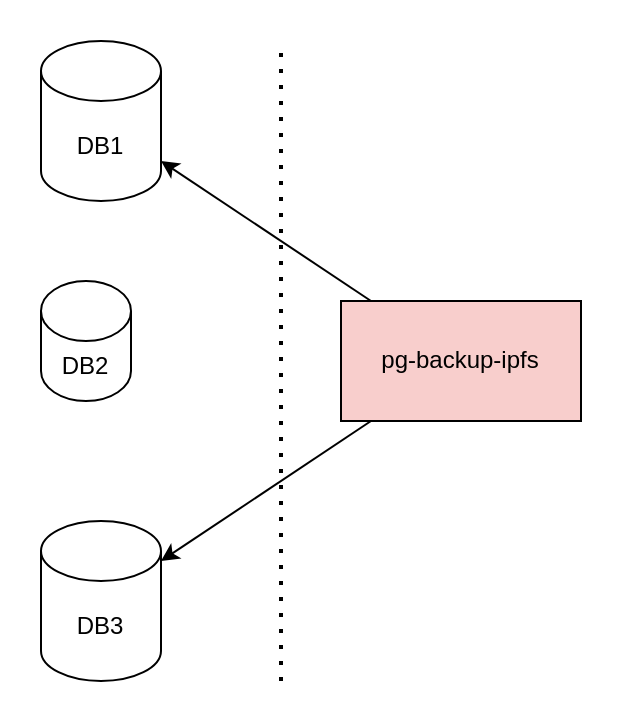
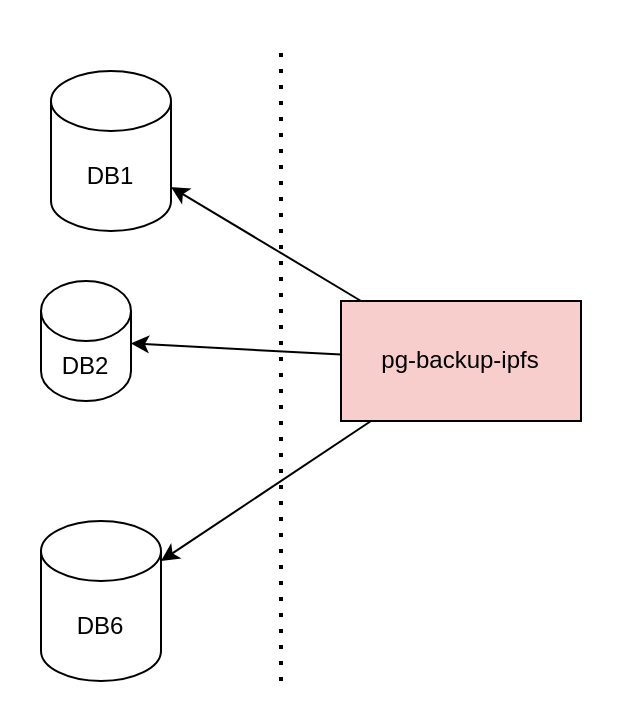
- <mxCell id="2" value="DB1" style="shape=cylinder3;whiteSpace=wrap;html=1;boundedLbl=1;backgroundOutline=1;size=15;" vertex="1" parent="1"><mxGeometry x="20" y="20" width="60" height="80" as="geometry" /></mxCell>
+ <mxCell id="2" value="DB1" style="shape=cylinder3;whiteSpace=wrap;html=1;boundedLbl=1;backgroundOutline=1;size=15;" vertex="1" parent="1"><mxGeometry x="25" y="35" width="60" height="80" as="geometry" /></mxCell>
+ <mxCell id="7" style="edgeStyle=none;rounded=0;orthogonalLoop=1;jettySize=auto;html=1;" edge="1" parent="1" source="9" target="3"><mxGeometry relative="1" as="geometry" /></mxCell>
- <mxCell id="4" value="DB3" style="shape=cylinder3;whiteSpace=wrap;html=1;boundedLbl=1;backgroundOutline=1;size=15;" vertex="1" parent="1"><mxGeometry x="20" y="260" width="60" height="80" as="geometry" /></mxCell>
+ <mxCell id="4" value="DB6" style="shape=cylinder3;whiteSpace=wrap;html=1;boundedLbl=1;backgroundOutline=1;size=15;" vertex="1" parent="1"><mxGeometry x="20" y="260" width="60" height="80" as="geometry" /></mxCell>
